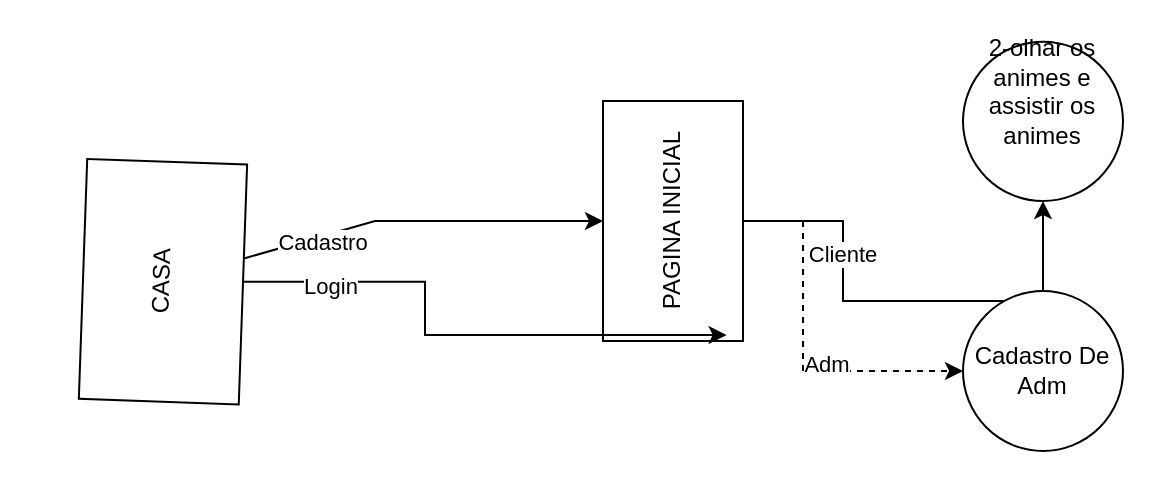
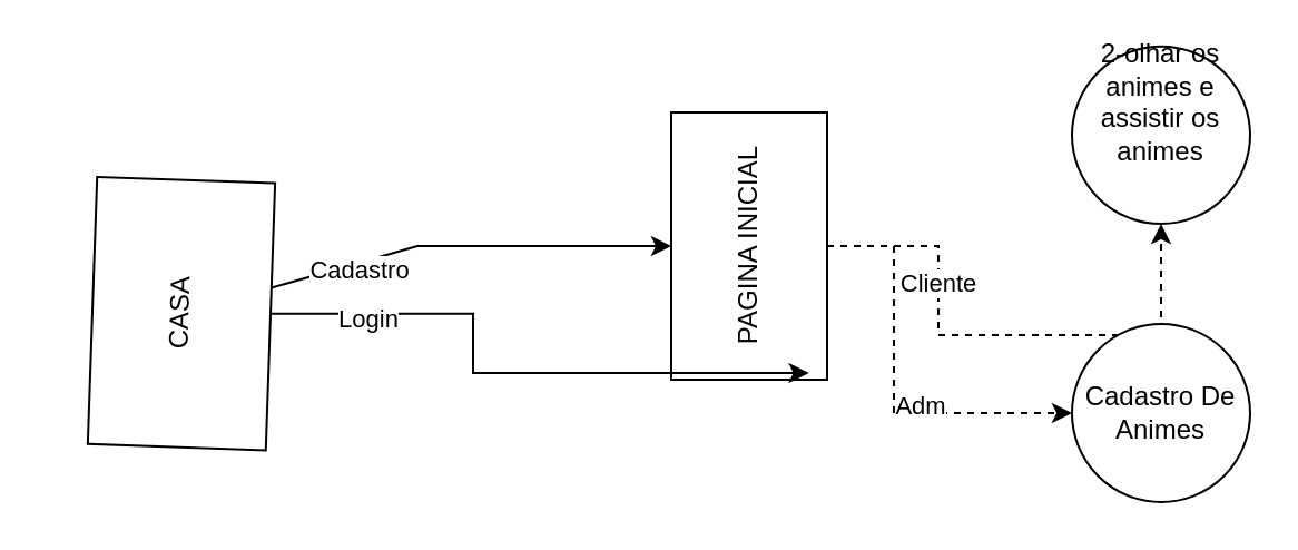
- <mxCell id="5" value="" style="edgeStyle=orthogonalEdgeStyle;rounded=0;orthogonalLoop=1;jettySize=auto;html=1;" edge="1" parent="1" source="9" target="12"><mxGeometry relative="1" as="geometry"><Array as="points"><mxPoint x="421" y="110" /><mxPoint x="421" y="150" /><mxPoint x="521" y="150" /></Array></mxGeometry></mxCell>
+ <mxCell id="5" value="" style="edgeStyle=orthogonalEdgeStyle;rounded=0;orthogonalLoop=1;jettySize=auto;html=1;dashed=1;" edge="1" parent="1" source="9" target="12"><mxGeometry relative="1" as="geometry"><Array as="points"><mxPoint x="421" y="110" /><mxPoint x="421" y="150" /><mxPoint x="521" y="150" /></Array></mxGeometry></mxCell>
- <mxCell id="13" value="&lt;font&gt;Cadastro&amp;nbsp;&lt;/font&gt;&lt;font&gt;De Adm&lt;br&gt;&lt;/font&gt;" style="ellipse;whiteSpace=wrap;html=1;aspect=fixed;" vertex="1" parent="1"><mxGeometry x="481" y="145" width="80" height="80" as="geometry" /></mxCell>
+ <mxCell id="13" value="&lt;font&gt;Cadastro&amp;nbsp;&lt;/font&gt;&lt;font&gt;De Animes&lt;br&gt;&lt;/font&gt;" style="ellipse;whiteSpace=wrap;html=1;aspect=fixed;" vertex="1" parent="1"><mxGeometry x="481" y="145" width="80" height="80" as="geometry" /></mxCell>
